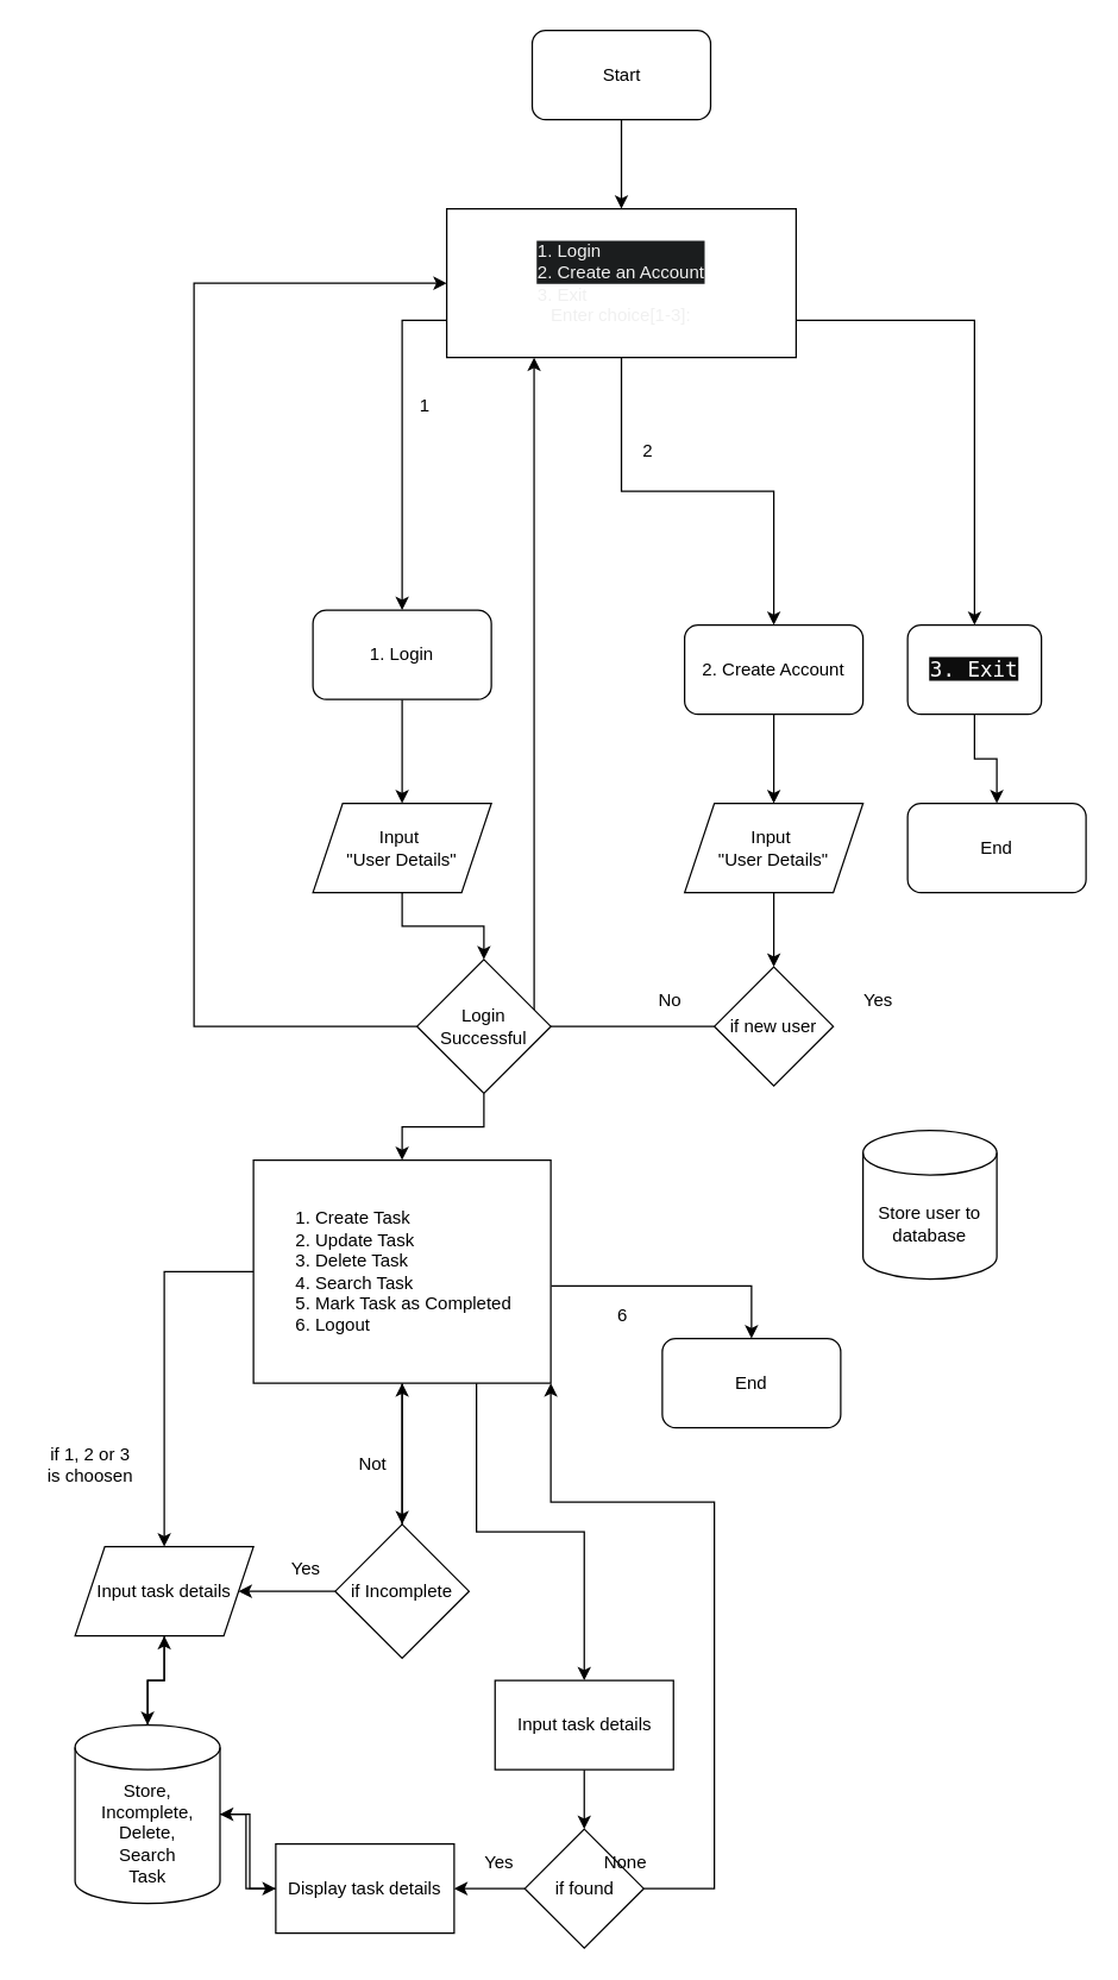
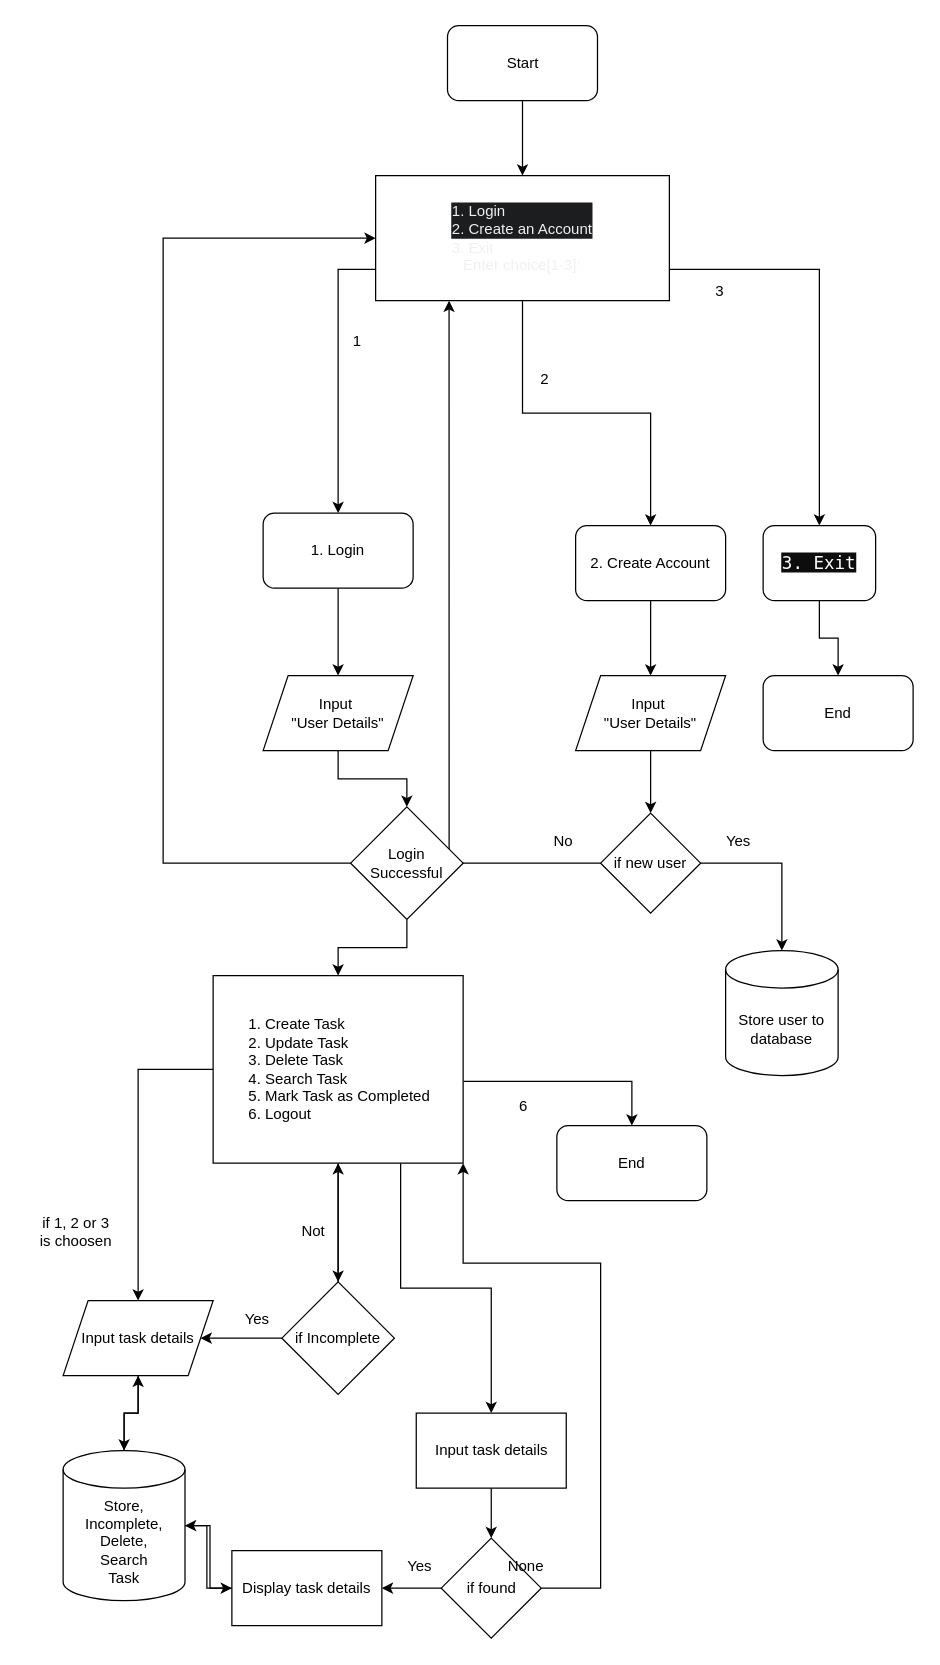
+ <mxCell id="23" value="3" style="text;html=1;align=center;verticalAlign=middle;resizable=0;points=[];autosize=1;strokeColor=none;fillColor=none;" vertex="1" parent="1"><mxGeometry x="560" y="218" width="30" height="30" as="geometry" /></mxCell>
+ <mxCell id="15" style="edgeStyle=orthogonalEdgeStyle;rounded=0;orthogonalLoop=1;jettySize=auto;html=1;entryX=0.5;entryY=0;entryDx=0;entryDy=0;entryPerimeter=0;" edge="1" parent="1" source="14" target="8"><mxGeometry relative="1" as="geometry"><mxPoint x="635" y="760" as="targetPoint" /></mxGeometry></mxCell>
